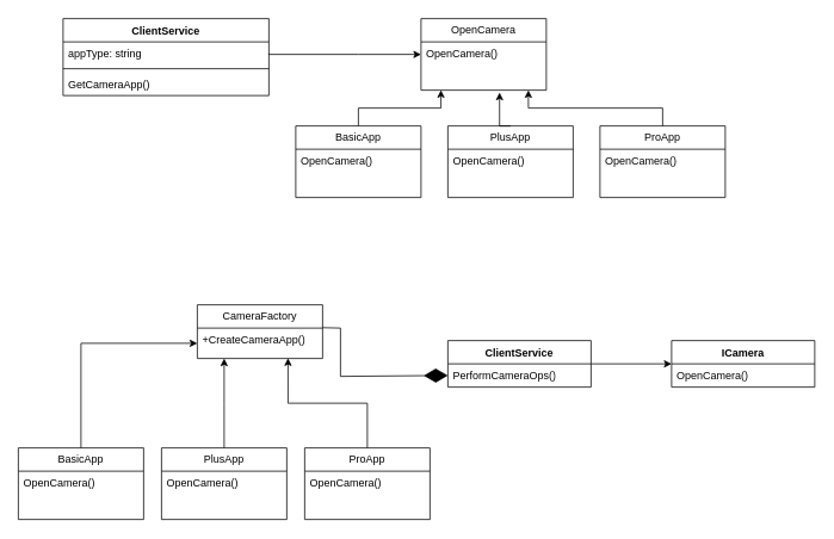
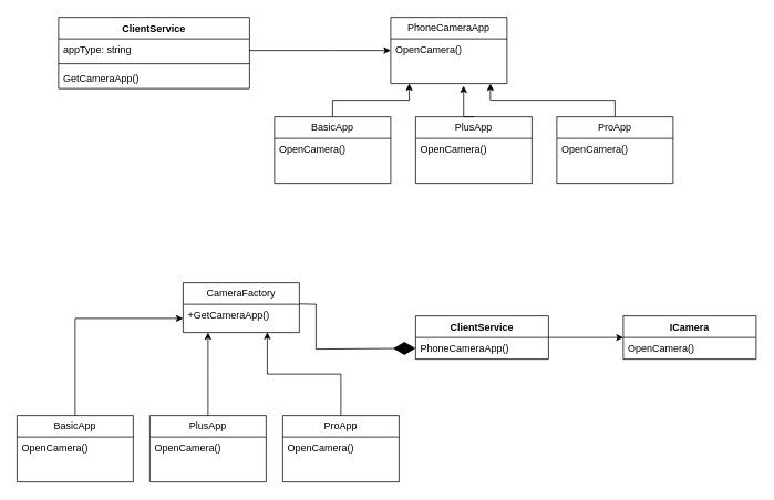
- <mxCell id="6" value="OpenCamera" style="swimlane;fontStyle=0;childLayout=stackLayout;horizontal=1;startSize=26;fillColor=none;horizontalStack=0;resizeParent=1;resizeParentMax=0;resizeLast=0;collapsible=1;marginBottom=0;whiteSpace=wrap;html=1;" vertex="1" parent="1"><mxGeometry x="470" y="20" width="140" height="80" as="geometry" /></mxCell>
+ <mxCell id="6" value="PhoneCameraApp" style="swimlane;fontStyle=0;childLayout=stackLayout;horizontal=1;startSize=26;fillColor=none;horizontalStack=0;resizeParent=1;resizeParentMax=0;resizeLast=0;collapsible=1;marginBottom=0;whiteSpace=wrap;html=1;" vertex="1" parent="1"><mxGeometry x="470" y="20" width="140" height="80" as="geometry" /></mxCell>
- <mxCell id="24" value="+CreateCameraApp()" style="text;strokeColor=none;fillColor=none;align=left;verticalAlign=top;spacingLeft=4;spacingRight=4;overflow=hidden;rotatable=0;points=[[0,0.5],[1,0.5]];portConstraint=eastwest;whiteSpace=wrap;html=1;" vertex="1" parent="23"><mxGeometry y="26" width="140" height="34" as="geometry" /></mxCell>
+ <mxCell id="24" value="+GetCameraApp()" style="text;strokeColor=none;fillColor=none;align=left;verticalAlign=top;spacingLeft=4;spacingRight=4;overflow=hidden;rotatable=0;points=[[0,0.5],[1,0.5]];portConstraint=eastwest;whiteSpace=wrap;html=1;" vertex="1" parent="23"><mxGeometry y="26" width="140" height="34" as="geometry" /></mxCell>
- <mxCell id="20" value="&lt;div&gt;PerformCameraOps()&lt;/div&gt;" style="text;strokeColor=none;fillColor=none;align=left;verticalAlign=top;spacingLeft=4;spacingRight=4;overflow=hidden;rotatable=0;points=[[0,0.5],[1,0.5]];portConstraint=eastwest;whiteSpace=wrap;html=1;" vertex="1" parent="19"><mxGeometry y="26" width="160" height="26" as="geometry" /></mxCell>
+ <mxCell id="20" value="&lt;div&gt;PhoneCameraApp()&lt;/div&gt;" style="text;strokeColor=none;fillColor=none;align=left;verticalAlign=top;spacingLeft=4;spacingRight=4;overflow=hidden;rotatable=0;points=[[0,0.5],[1,0.5]];portConstraint=eastwest;whiteSpace=wrap;html=1;" vertex="1" parent="19"><mxGeometry y="26" width="160" height="26" as="geometry" /></mxCell>
